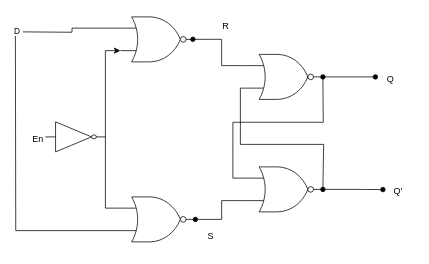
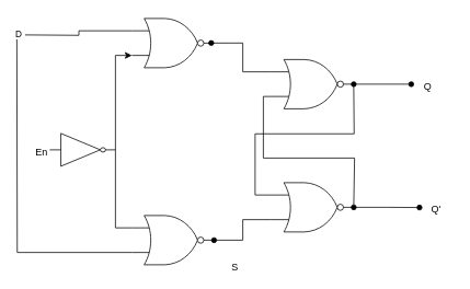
- <mxCell id="18" value="R" style="text;html=1;align=center;verticalAlign=middle;resizable=0;points=[];autosize=1;strokeColor=none;fillColor=none;" vertex="1" parent="1"><mxGeometry x="285" y="20" width="30" height="30" as="geometry" /></mxCell>
- <mxCell id="19" value="S" style="text;html=1;align=center;verticalAlign=middle;resizable=0;points=[];autosize=1;strokeColor=none;fillColor=none;" vertex="1" parent="1"><mxGeometry x="265" y="300" width="30" height="30" as="geometry" /></mxCell>
+ <mxCell id="19" value="S" style="text;html=1;align=center;verticalAlign=middle;resizable=0;points=[];autosize=1;strokeColor=none;fillColor=none;" vertex="1" parent="1"><mxGeometry x="270" y="310" width="30" height="30" as="geometry" /></mxCell>
